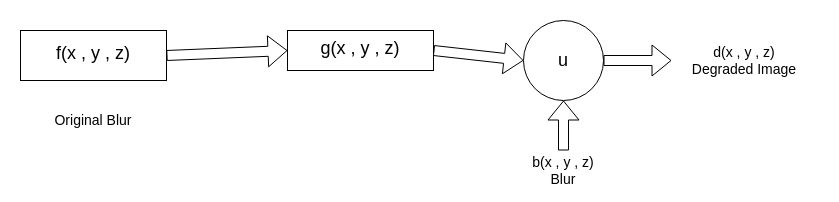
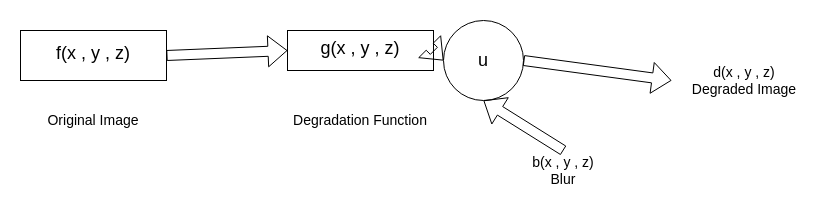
- <mxCell id="7" value="&lt;font style=&quot;font-size: 18px&quot;&gt;u&lt;/font&gt;" style="ellipse;whiteSpace=wrap;html=1;aspect=fixed;" vertex="1" parent="1"><mxGeometry x="523" y="20" width="80" height="80" as="geometry" /></mxCell>
+ <mxCell id="7" value="&lt;font style=&quot;font-size: 18px&quot;&gt;u&lt;/font&gt;" style="ellipse;whiteSpace=wrap;html=1;aspect=fixed;" vertex="1" parent="1"><mxGeometry x="443" y="20" width="80" height="80" as="geometry" /></mxCell>
- <mxCell id="11" value="&lt;font style=&quot;font-size: 14px&quot;&gt;d(x , y , z)&lt;br&gt;Degraded Image&lt;br&gt;&lt;/font&gt;" style="text;html=1;strokeColor=none;fillColor=none;align=center;verticalAlign=middle;whiteSpace=wrap;rounded=0;" vertex="1" parent="1"><mxGeometry x="671" y="50" width="146" height="20" as="geometry" /></mxCell>
+ <mxCell id="11" value="&lt;font style=&quot;font-size: 14px&quot;&gt;d(x , y , z)&lt;br&gt;Degraded Image&lt;br&gt;&lt;/font&gt;" style="text;html=1;strokeColor=none;fillColor=none;align=center;verticalAlign=middle;whiteSpace=wrap;rounded=0;" vertex="1" parent="1"><mxGeometry x="671" y="70" width="146" height="20" as="geometry" /></mxCell>
- <mxCell id="5" value="&lt;span style=&quot;font-size: 14px&quot;&gt;Original Blur&lt;/span&gt;" style="text;html=1;strokeColor=none;fillColor=none;align=center;verticalAlign=middle;whiteSpace=wrap;rounded=0;" vertex="1" parent="1"><mxGeometry x="20" y="110" width="146" height="20" as="geometry" /></mxCell>
+ <mxCell id="5" value="&lt;span style=&quot;font-size: 14px&quot;&gt;Original Image&lt;/span&gt;" style="text;html=1;strokeColor=none;fillColor=none;align=center;verticalAlign=middle;whiteSpace=wrap;rounded=0;" vertex="1" parent="1"><mxGeometry x="20" y="110" width="146" height="20" as="geometry" /></mxCell>
+ <mxCell id="3" value="&lt;font style=&quot;font-size: 14px&quot;&gt;Degradation Function&lt;/font&gt;" style="text;html=1;strokeColor=none;fillColor=none;align=center;verticalAlign=middle;whiteSpace=wrap;rounded=0;" vertex="1" parent="1"><mxGeometry x="287" y="110" width="146" height="20" as="geometry" /></mxCell>
